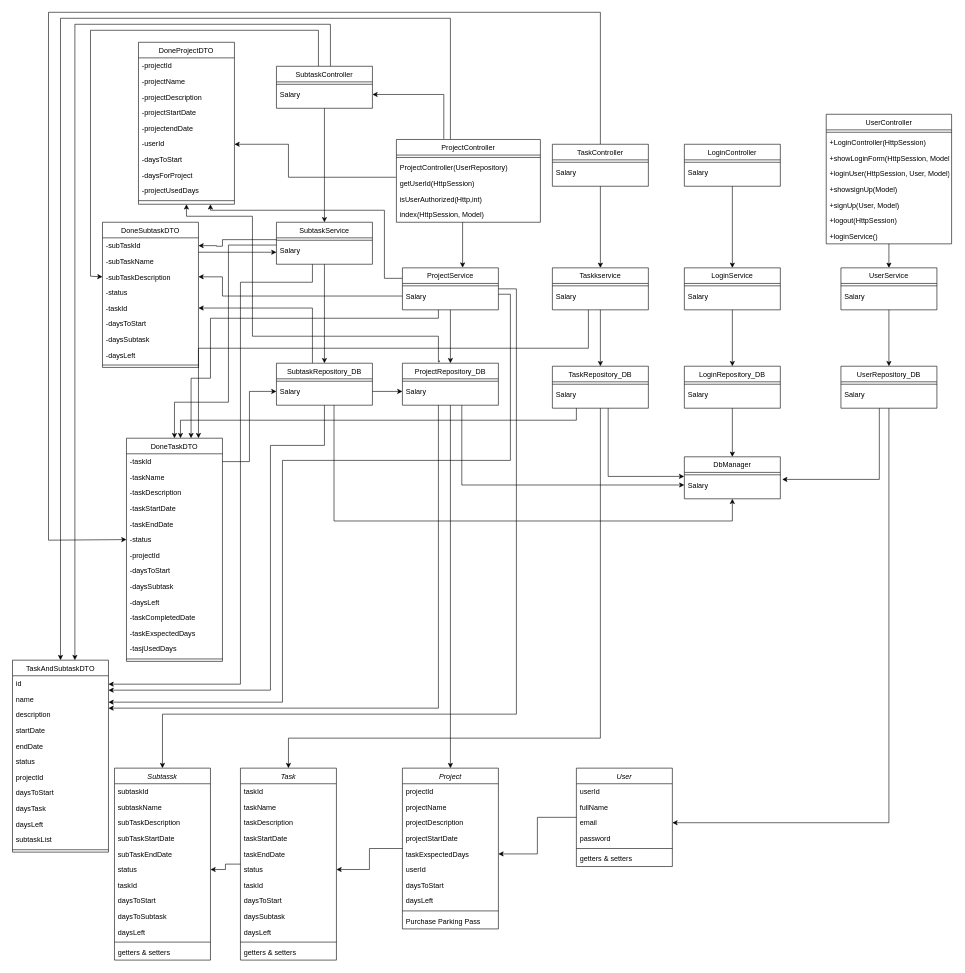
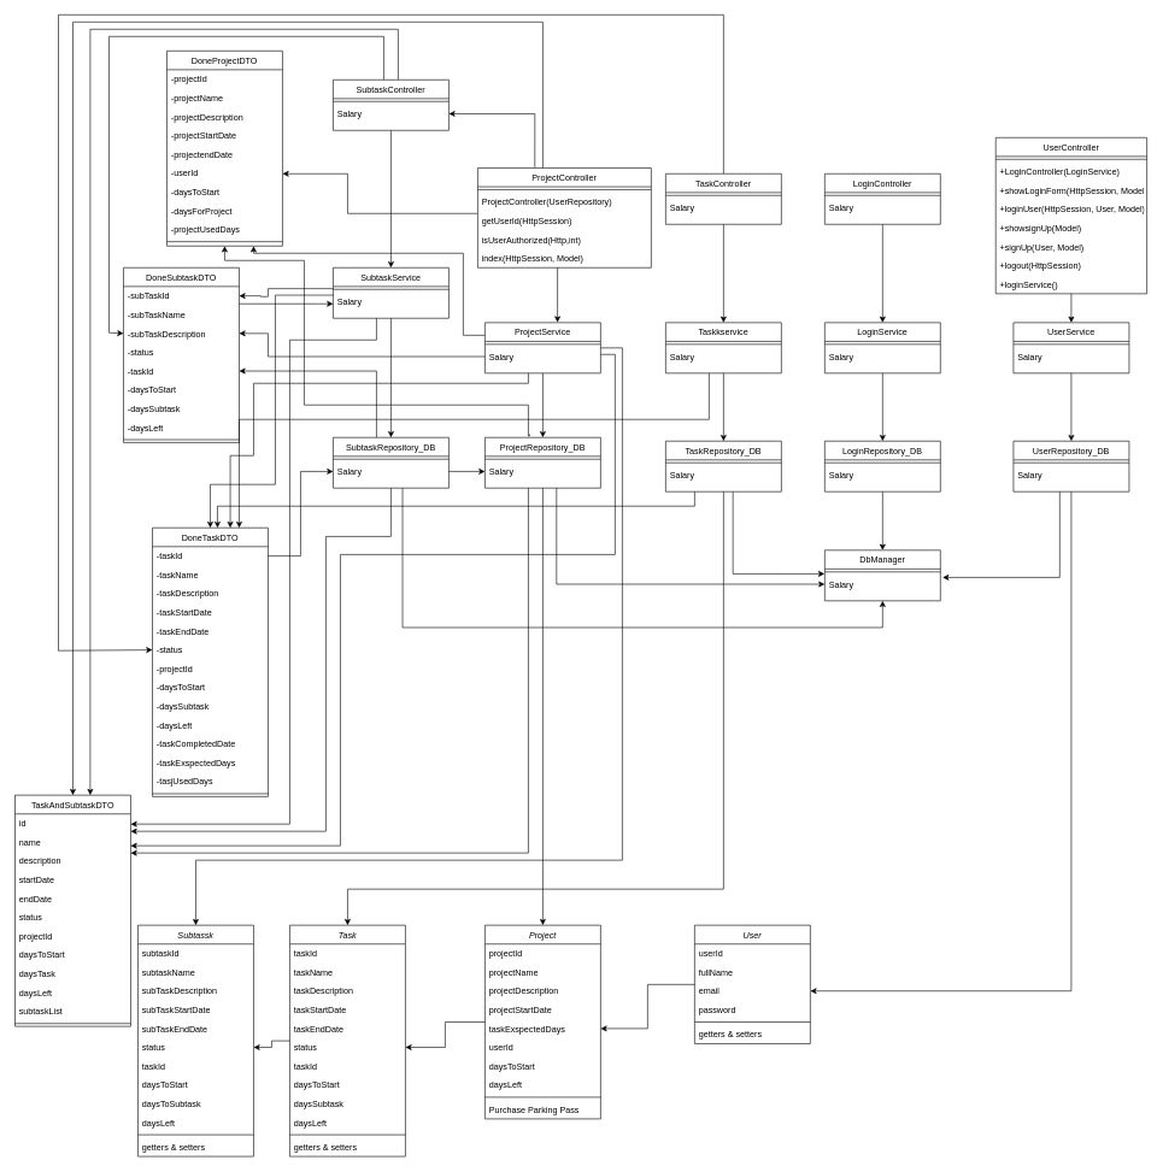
- <mxCell id="67" value="+LoginController(HttpSession)" style="text;align=left;verticalAlign=top;spacingLeft=4;spacingRight=4;overflow=hidden;rotatable=0;points=[[0,0.5],[1,0.5]];portConstraint=eastwest;" vertex="1" parent="65"><mxGeometry y="34" width="209" height="26" as="geometry" /></mxCell>
+ <mxCell id="67" value="+LoginController(LoginService)" style="text;align=left;verticalAlign=top;spacingLeft=4;spacingRight=4;overflow=hidden;rotatable=0;points=[[0,0.5],[1,0.5]];portConstraint=eastwest;" vertex="1" parent="65"><mxGeometry y="34" width="209" height="26" as="geometry" /></mxCell>
